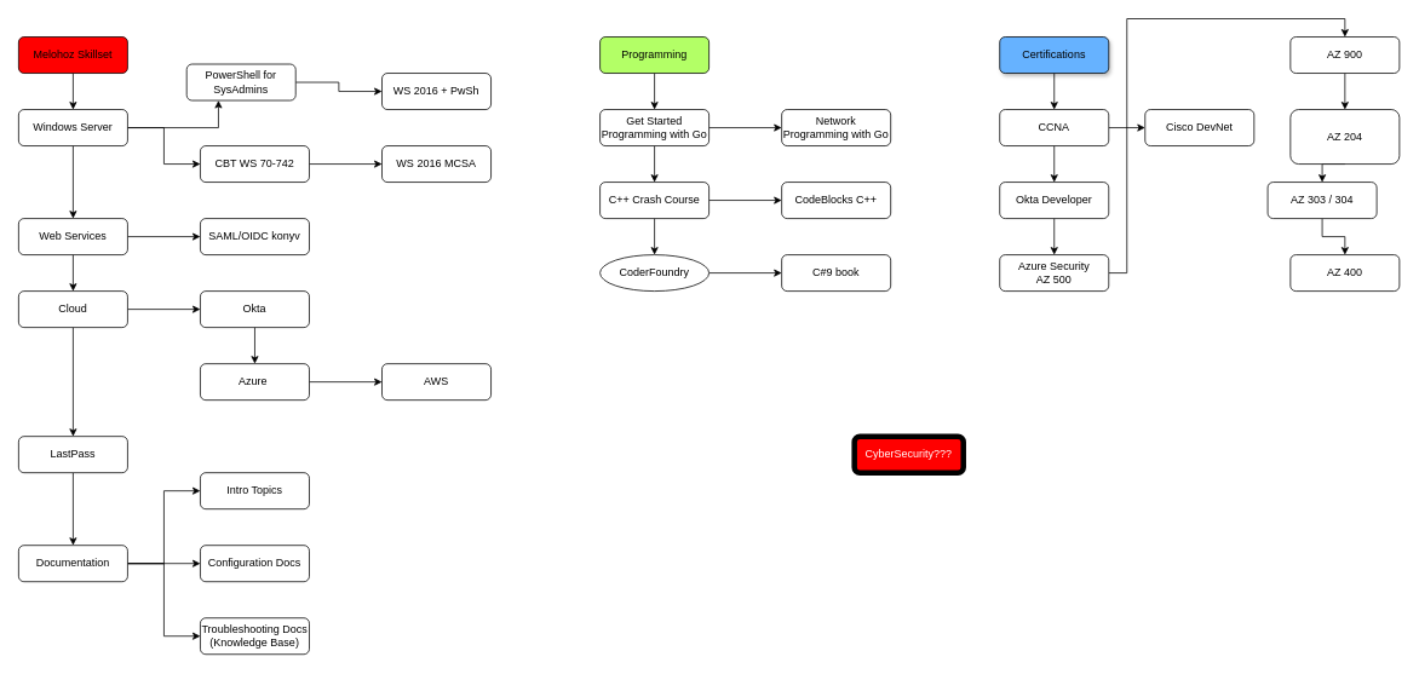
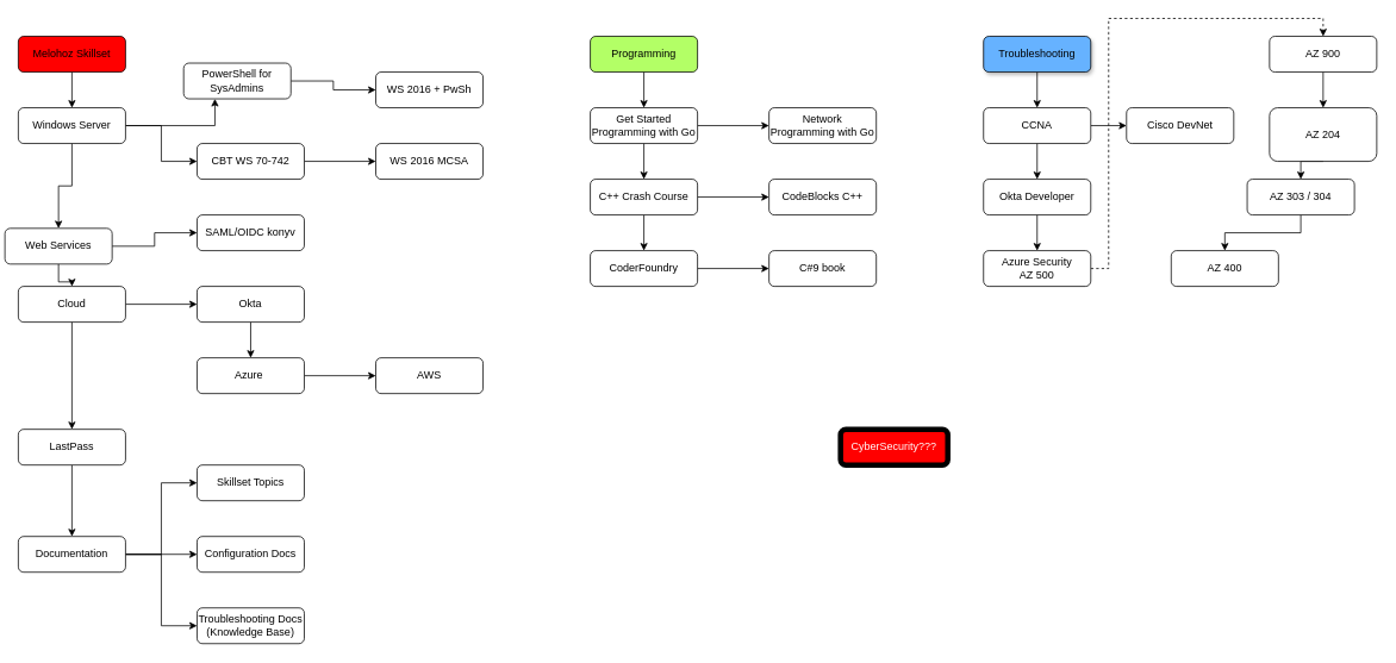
- <mxCell id="12" style="edgeStyle=orthogonalEdgeStyle;rounded=0;orthogonalLoop=1;jettySize=auto;html=1;entryX=0.5;entryY=0;entryDx=0;entryDy=0;" edge="1" parent="1" source="13" target="20"><mxGeometry relative="1" as="geometry"><Array as="points"><mxPoint x="1240" y="300" /><mxPoint x="1240" y="20" /><mxPoint x="1480" y="20" /></Array></mxGeometry></mxCell>
+ <mxCell id="12" style="edgeStyle=orthogonalEdgeStyle;rounded=0;orthogonalLoop=1;jettySize=auto;html=1;entryX=0.5;entryY=0;entryDx=0;entryDy=0;dashed=1;" edge="1" parent="1" source="13" target="20"><mxGeometry relative="1" as="geometry"><Array as="points"><mxPoint x="1240" y="300" /><mxPoint x="1240" y="20" /><mxPoint x="1480" y="20" /></Array></mxGeometry></mxCell>
- <mxCell id="5" value="Certifications" style="rounded=1;whiteSpace=wrap;html=1;fontSize=12;glass=0;strokeWidth=1;shadow=1;fillColor=#66B2FF;" vertex="1" parent="1"><mxGeometry x="1100" y="40" width="120" height="40" as="geometry" /></mxCell>
+ <mxCell id="5" value="Troubleshooting" style="rounded=1;whiteSpace=wrap;html=1;fontSize=12;glass=0;strokeWidth=1;shadow=1;fillColor=#66B2FF;" vertex="1" parent="1"><mxGeometry x="1100" y="40" width="120" height="40" as="geometry" /></mxCell>
- <mxCell id="40" value="Web Services" style="rounded=1;whiteSpace=wrap;html=1;fontSize=12;glass=0;strokeWidth=1;shadow=0;" vertex="1" parent="1"><mxGeometry x="20" y="240" width="120" height="40" as="geometry" /></mxCell>
+ <mxCell id="40" value="Web Services" style="rounded=1;whiteSpace=wrap;html=1;fontSize=12;glass=0;strokeWidth=1;shadow=0;" vertex="1" parent="1"><mxGeometry x="5" y="255" width="120" height="40" as="geometry" /></mxCell>
- <mxCell id="62" value="CoderFoundry" style="ellipse;whiteSpace=wrap;html=1;fontSize=12;glass=0;strokeWidth=1;shadow=0;" vertex="1" parent="1"><mxGeometry x="660" y="280" width="120" height="40" as="geometry" /></mxCell>
+ <mxCell id="62" value="CoderFoundry" style="rounded=1;whiteSpace=wrap;html=1;fontSize=12;glass=0;strokeWidth=1;shadow=0;" vertex="1" parent="1"><mxGeometry x="660" y="280" width="120" height="40" as="geometry" /></mxCell>
- <mxCell id="16" value="AZ 400" style="rounded=1;whiteSpace=wrap;html=1;fontSize=12;glass=0;strokeWidth=1;shadow=0;" vertex="1" parent="1"><mxGeometry x="1420" y="280" width="120" height="40" as="geometry" /></mxCell>
+ <mxCell id="16" value="AZ 400" style="rounded=1;whiteSpace=wrap;html=1;fontSize=12;glass=0;strokeWidth=1;shadow=0;" vertex="1" parent="1"><mxGeometry x="1310" y="280" width="120" height="40" as="geometry" /></mxCell>
- <mxCell id="48" value="Intro Topics" style="rounded=1;whiteSpace=wrap;html=1;fontSize=12;glass=0;strokeWidth=1;shadow=0;" vertex="1" parent="1"><mxGeometry x="220" y="520" width="120" height="40" as="geometry" /></mxCell>
+ <mxCell id="48" value="Skillset Topics" style="rounded=1;whiteSpace=wrap;html=1;fontSize=12;glass=0;strokeWidth=1;shadow=0;" vertex="1" parent="1"><mxGeometry x="220" y="520" width="120" height="40" as="geometry" /></mxCell>
